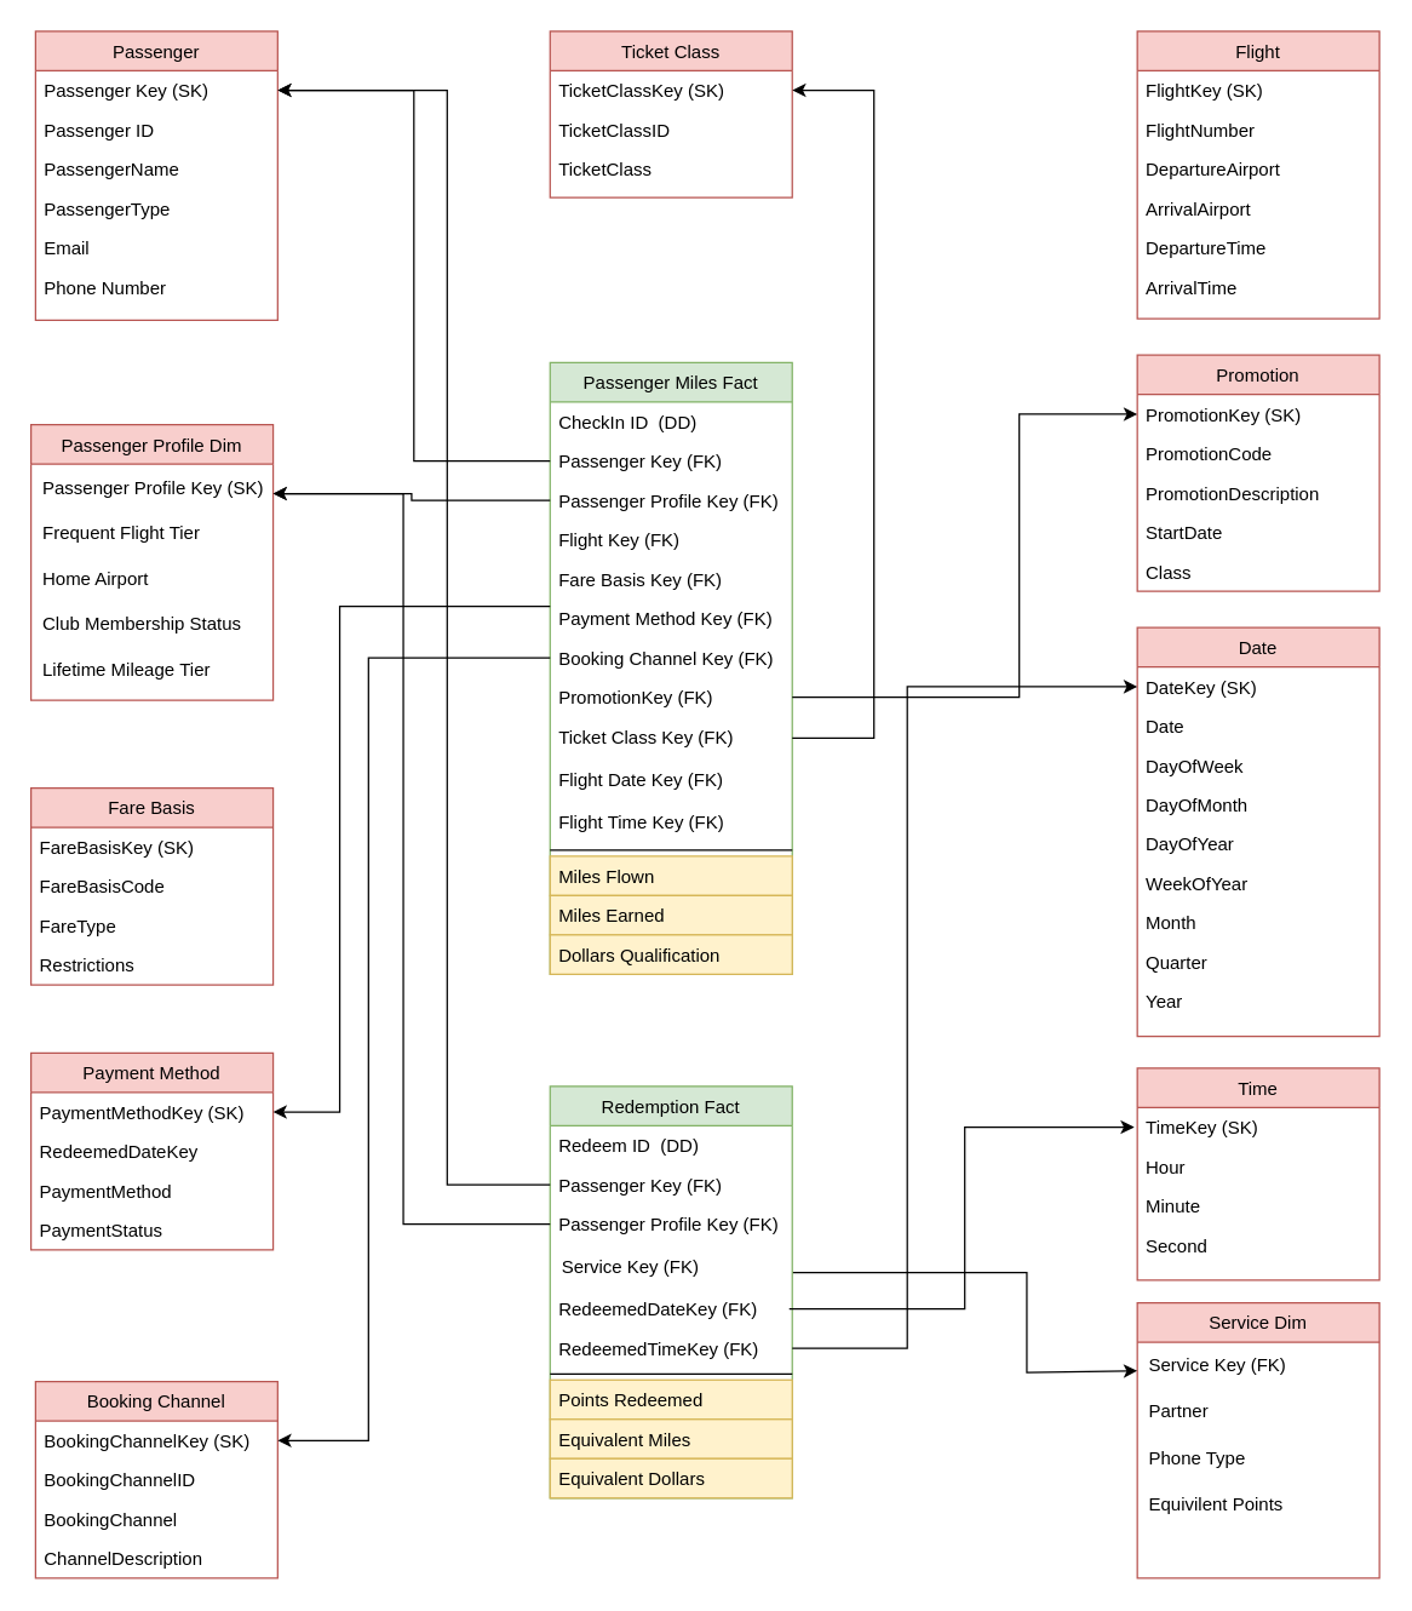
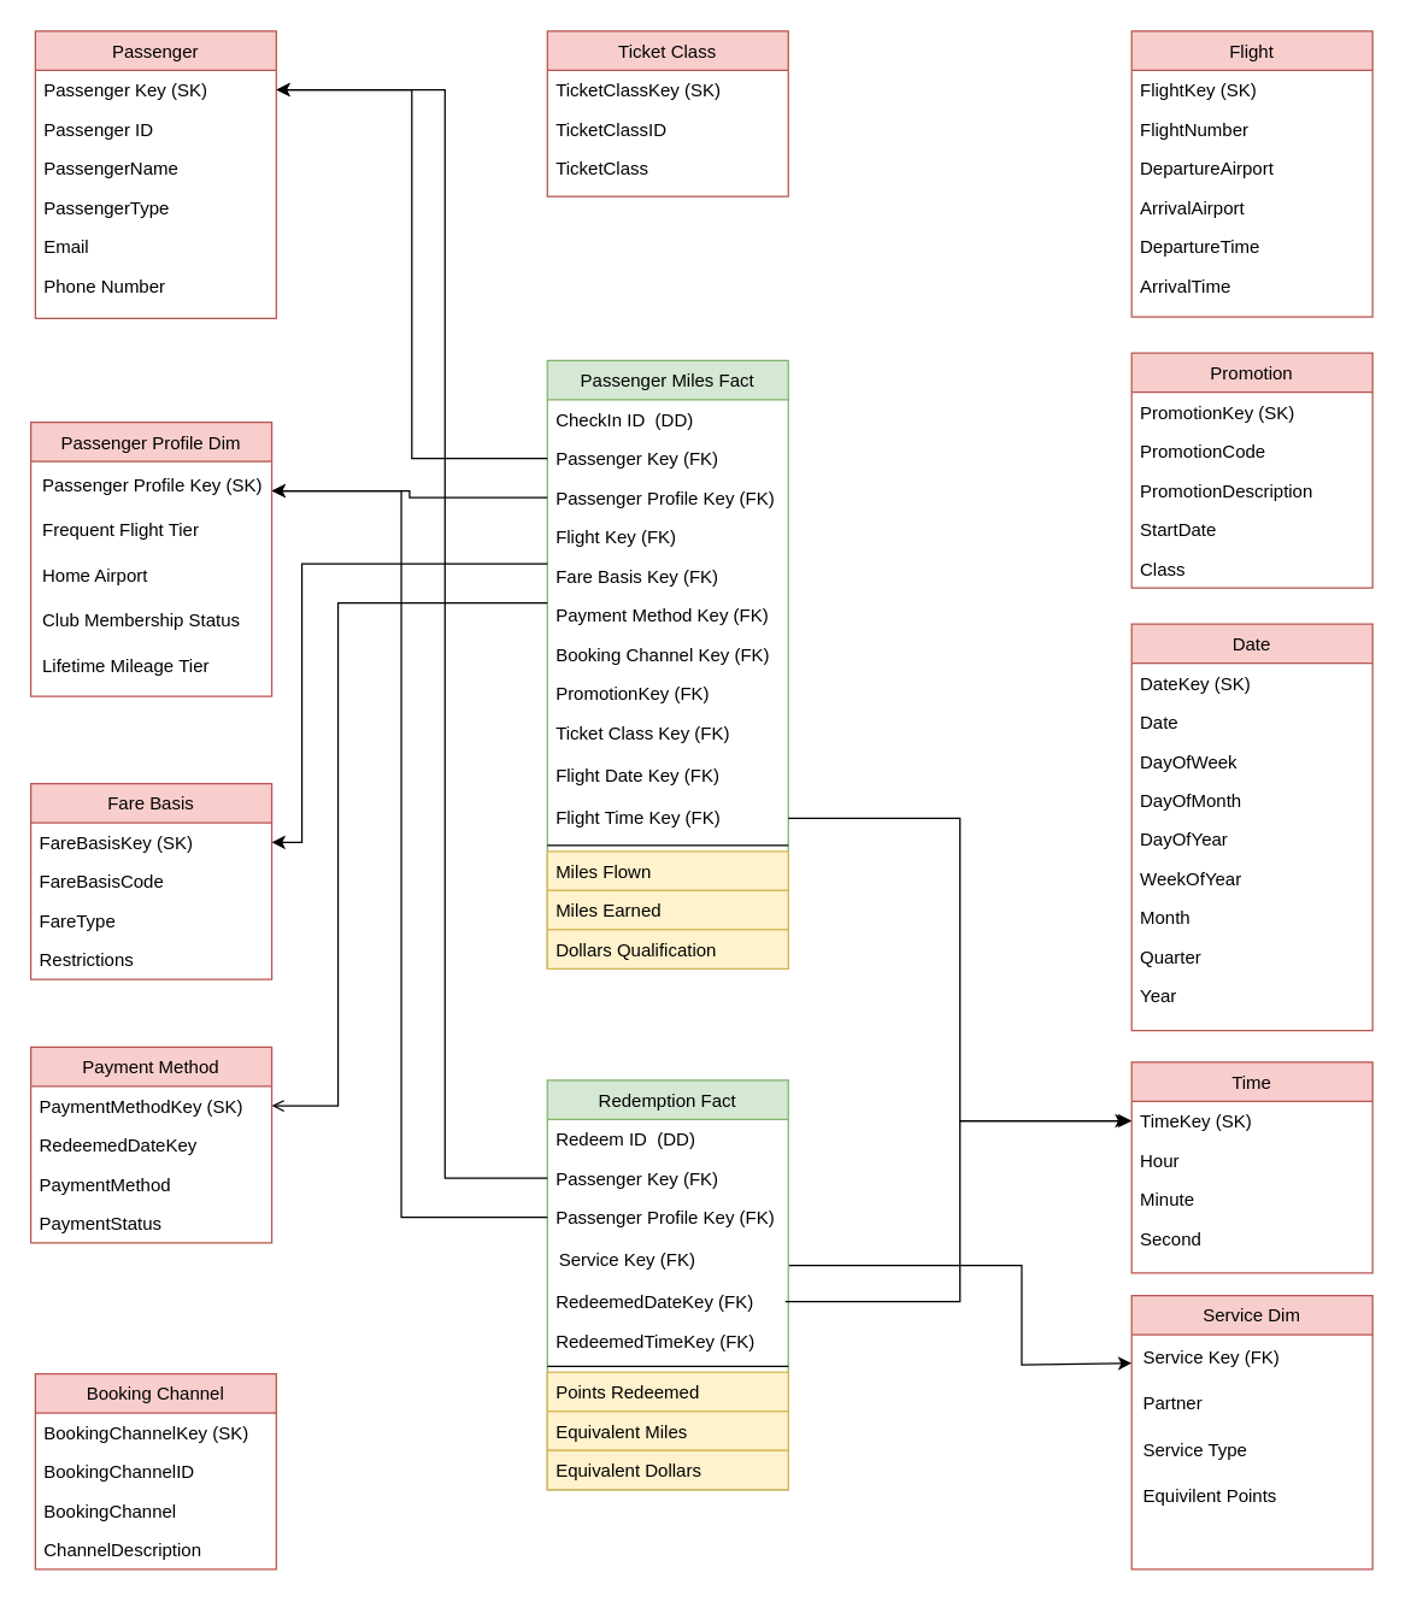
- <mxCell id="101" style="edgeStyle=orthogonalEdgeStyle;rounded=0;orthogonalLoop=1;jettySize=auto;html=1;entryX=1;entryY=0.5;entryDx=0;entryDy=0;" parent="1" source="66" target="74" edge="1"><mxGeometry relative="1" as="geometry"><Array as="points"><mxPoint x="577" y="487" /><mxPoint x="577" y="59" /></Array></mxGeometry></mxCell>
+ <mxCell id="96" style="edgeStyle=orthogonalEdgeStyle;rounded=0;orthogonalLoop=1;jettySize=auto;html=1;entryX=1;entryY=0.5;entryDx=0;entryDy=0;" parent="1" source="62" target="10" edge="1"><mxGeometry relative="1" as="geometry"><Array as="points"><mxPoint x="200" y="374" /><mxPoint x="200" y="559" /></Array></mxGeometry></mxCell>
- <mxCell id="104" style="edgeStyle=orthogonalEdgeStyle;rounded=0;orthogonalLoop=1;jettySize=auto;html=1;" parent="1" source="65" target="78" edge="1"><mxGeometry relative="1" as="geometry"><Array as="points"><mxPoint x="673" y="460" /><mxPoint x="673" y="273" /></Array></mxGeometry></mxCell>
+ <mxCell id="98" style="edgeStyle=orthogonalEdgeStyle;rounded=0;orthogonalLoop=1;jettySize=auto;html=1;" parent="1" source="68" target="35" edge="1"><mxGeometry relative="1" as="geometry" /></mxCell>
- <mxCell id="102" style="edgeStyle=orthogonalEdgeStyle;rounded=0;orthogonalLoop=1;jettySize=auto;html=1;entryX=0;entryY=0.5;entryDx=0;entryDy=0;" parent="1" source="90" target="25" edge="1"><mxGeometry relative="1" as="geometry"><Array as="points"><mxPoint x="599" y="890" /><mxPoint x="599" y="453" /></Array></mxGeometry></mxCell>
- <mxCell id="106" style="edgeStyle=orthogonalEdgeStyle;rounded=0;orthogonalLoop=1;jettySize=auto;html=1;" parent="1" source="64" target="20" edge="1"><mxGeometry relative="1" as="geometry"><Array as="points"><mxPoint x="243" y="434" /><mxPoint x="243" y="951" /></Array></mxGeometry></mxCell>
- <mxCell id="97" style="edgeStyle=orthogonalEdgeStyle;rounded=0;orthogonalLoop=1;jettySize=auto;html=1;" parent="1" source="63" target="15" edge="1"><mxGeometry relative="1" as="geometry"><Array as="points"><mxPoint x="224" y="400" /><mxPoint x="224" y="734" /></Array></mxGeometry></mxCell>
+ <mxCell id="97" style="edgeStyle=orthogonalEdgeStyle;rounded=0;orthogonalLoop=1;jettySize=auto;html=1;endArrow=open;" parent="1" source="63" target="15" edge="1"><mxGeometry relative="1" as="geometry"><Array as="points"><mxPoint x="224" y="400" /><mxPoint x="224" y="734" /></Array></mxGeometry></mxCell>
- <mxCell id="55" value="Phone Type " style="shape=partialRectangle;overflow=hidden;connectable=0;fillColor=none;top=0;left=0;bottom=0;right=0;align=left;spacingLeft=6;" parent="52" vertex="1"><mxGeometry y="86" width="160" height="32" as="geometry"><mxRectangle width="220" height="30" as="alternateBounds" /></mxGeometry></mxCell>
+ <mxCell id="55" value="Service Type " style="shape=partialRectangle;overflow=hidden;connectable=0;fillColor=none;top=0;left=0;bottom=0;right=0;align=left;spacingLeft=6;" parent="52" vertex="1"><mxGeometry y="86" width="160" height="32" as="geometry"><mxRectangle width="220" height="30" as="alternateBounds" /></mxGeometry></mxCell>
